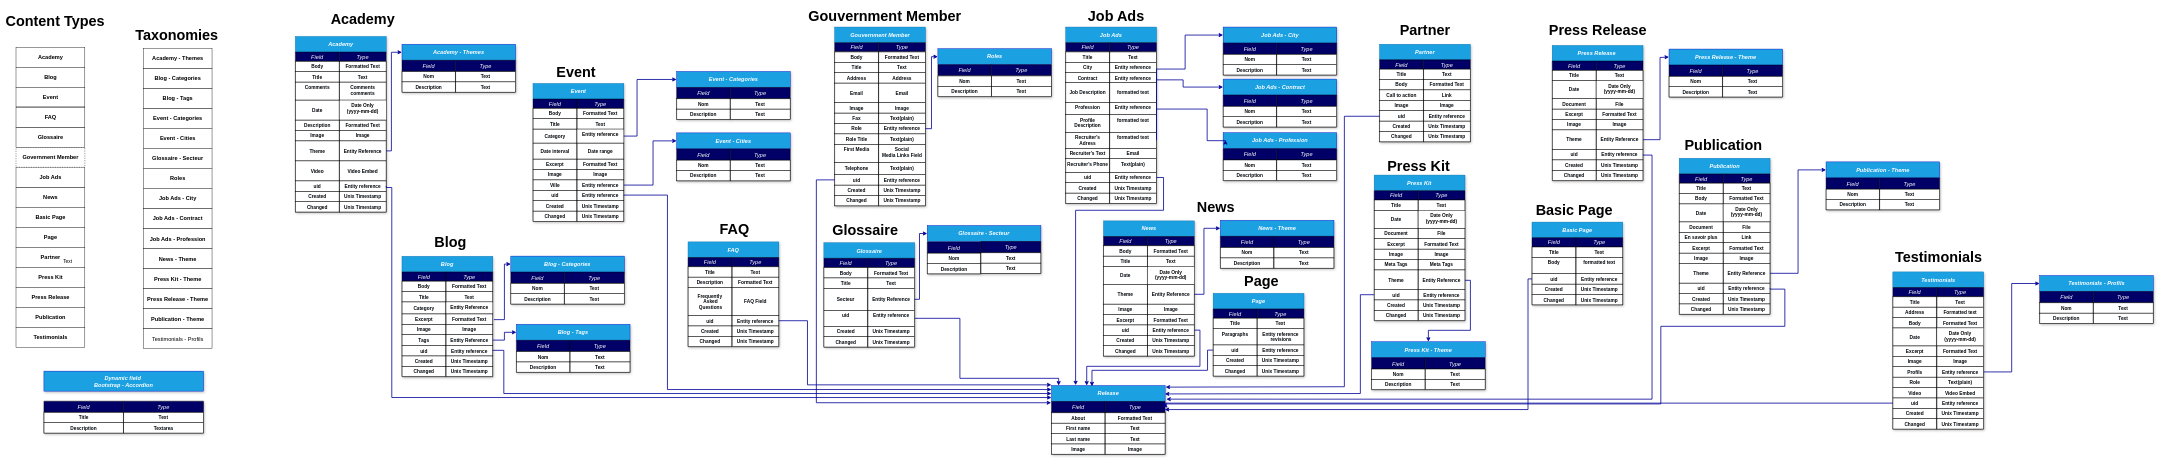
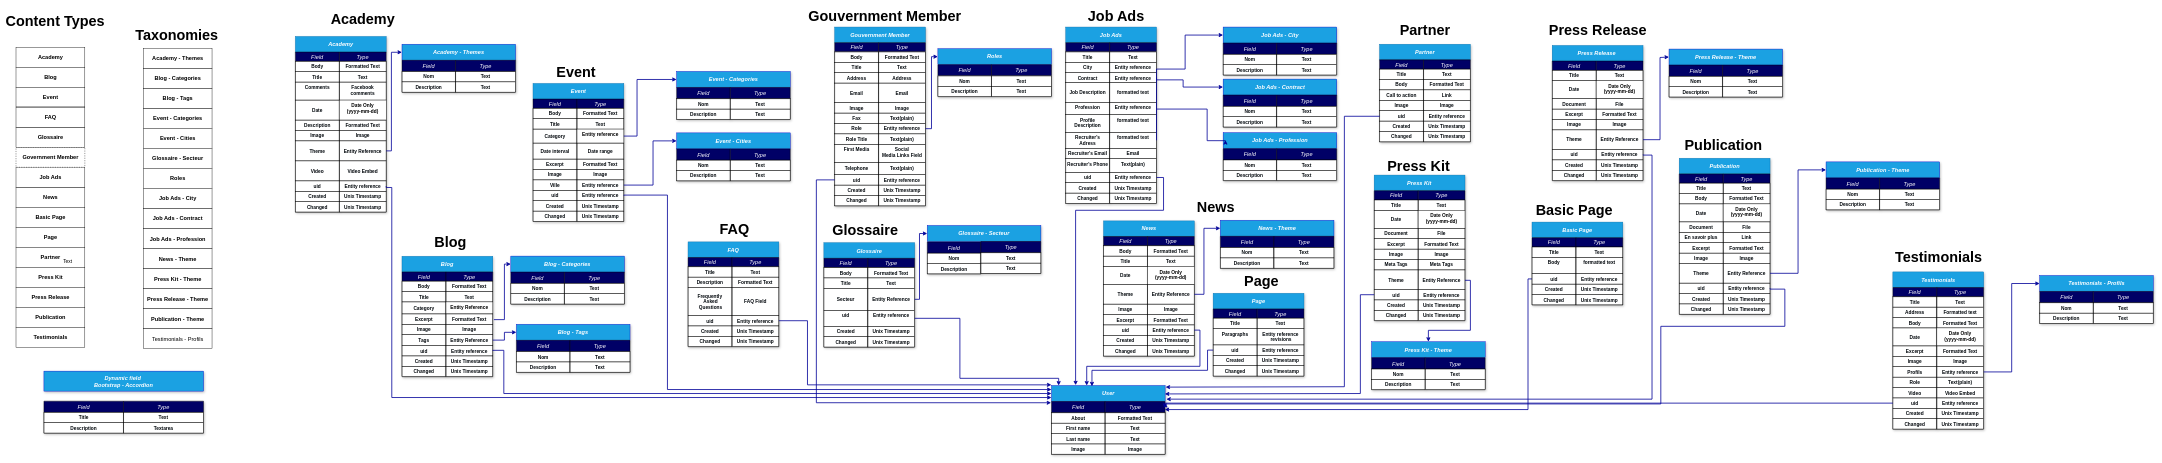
- <mxCell id="53" value="Comments &#10;comments" style="text;strokeColor=#000000;fillColor=none;spacingLeft=4;spacingRight=4;overflow=hidden;rotatable=0;points=[[0,0.5],[1,0.5]];portConstraint=eastwest;fontSize=12;align=center;fontColor=#03080D;fontStyle=1" parent="50" vertex="1"><mxGeometry y="75" width="117" height="45" as="geometry" /></mxCell>
+ <mxCell id="53" value="Facebook &#10;comments" style="text;strokeColor=#000000;fillColor=none;spacingLeft=4;spacingRight=4;overflow=hidden;rotatable=0;points=[[0,0.5],[1,0.5]];portConstraint=eastwest;fontSize=12;align=center;fontColor=#03080D;fontStyle=1" parent="50" vertex="1"><mxGeometry y="75" width="117" height="45" as="geometry" /></mxCell>
- <mxCell id="243" value="Recruiter's Text&#10;&#10;" style="text;strokeColor=#000000;fillColor=none;spacingLeft=4;spacingRight=4;overflow=hidden;rotatable=0;points=[[0,0.5],[1,0.5]];portConstraint=eastwest;fontSize=12;align=center;fontColor=#03080D;fontStyle=1" parent="235" vertex="1"><mxGeometry y="264" width="110" height="26" as="geometry" /></mxCell>
+ <mxCell id="243" value="Recruiter's Email&#10;&#10;" style="text;strokeColor=#000000;fillColor=none;spacingLeft=4;spacingRight=4;overflow=hidden;rotatable=0;points=[[0,0.5],[1,0.5]];portConstraint=eastwest;fontSize=12;align=center;fontColor=#03080D;fontStyle=1" parent="235" vertex="1"><mxGeometry y="264" width="110" height="26" as="geometry" /></mxCell>
- <mxCell id="25" value="Release" style="rounded=0;whiteSpace=wrap;html=1;shadow=1;glass=0;comic=0;strokeColor=#0000CC;strokeWidth=1;fillColor=#1BA1E2;gradientColor=none;fontSize=14;fontColor=#FFFFFF;align=center;fontStyle=3;verticalAlign=middle;" parent="1" vertex="1"><mxGeometry x="2627.786" y="963" width="284" height="40" as="geometry" /></mxCell>
+ <mxCell id="25" value="User" style="rounded=0;whiteSpace=wrap;html=1;shadow=1;glass=0;comic=0;strokeColor=#0000CC;strokeWidth=1;fillColor=#1BA1E2;gradientColor=none;fontSize=14;fontColor=#FFFFFF;align=center;fontStyle=3;verticalAlign=middle;" parent="1" vertex="1"><mxGeometry x="2627.786" y="963" width="284" height="40" as="geometry" /></mxCell>
